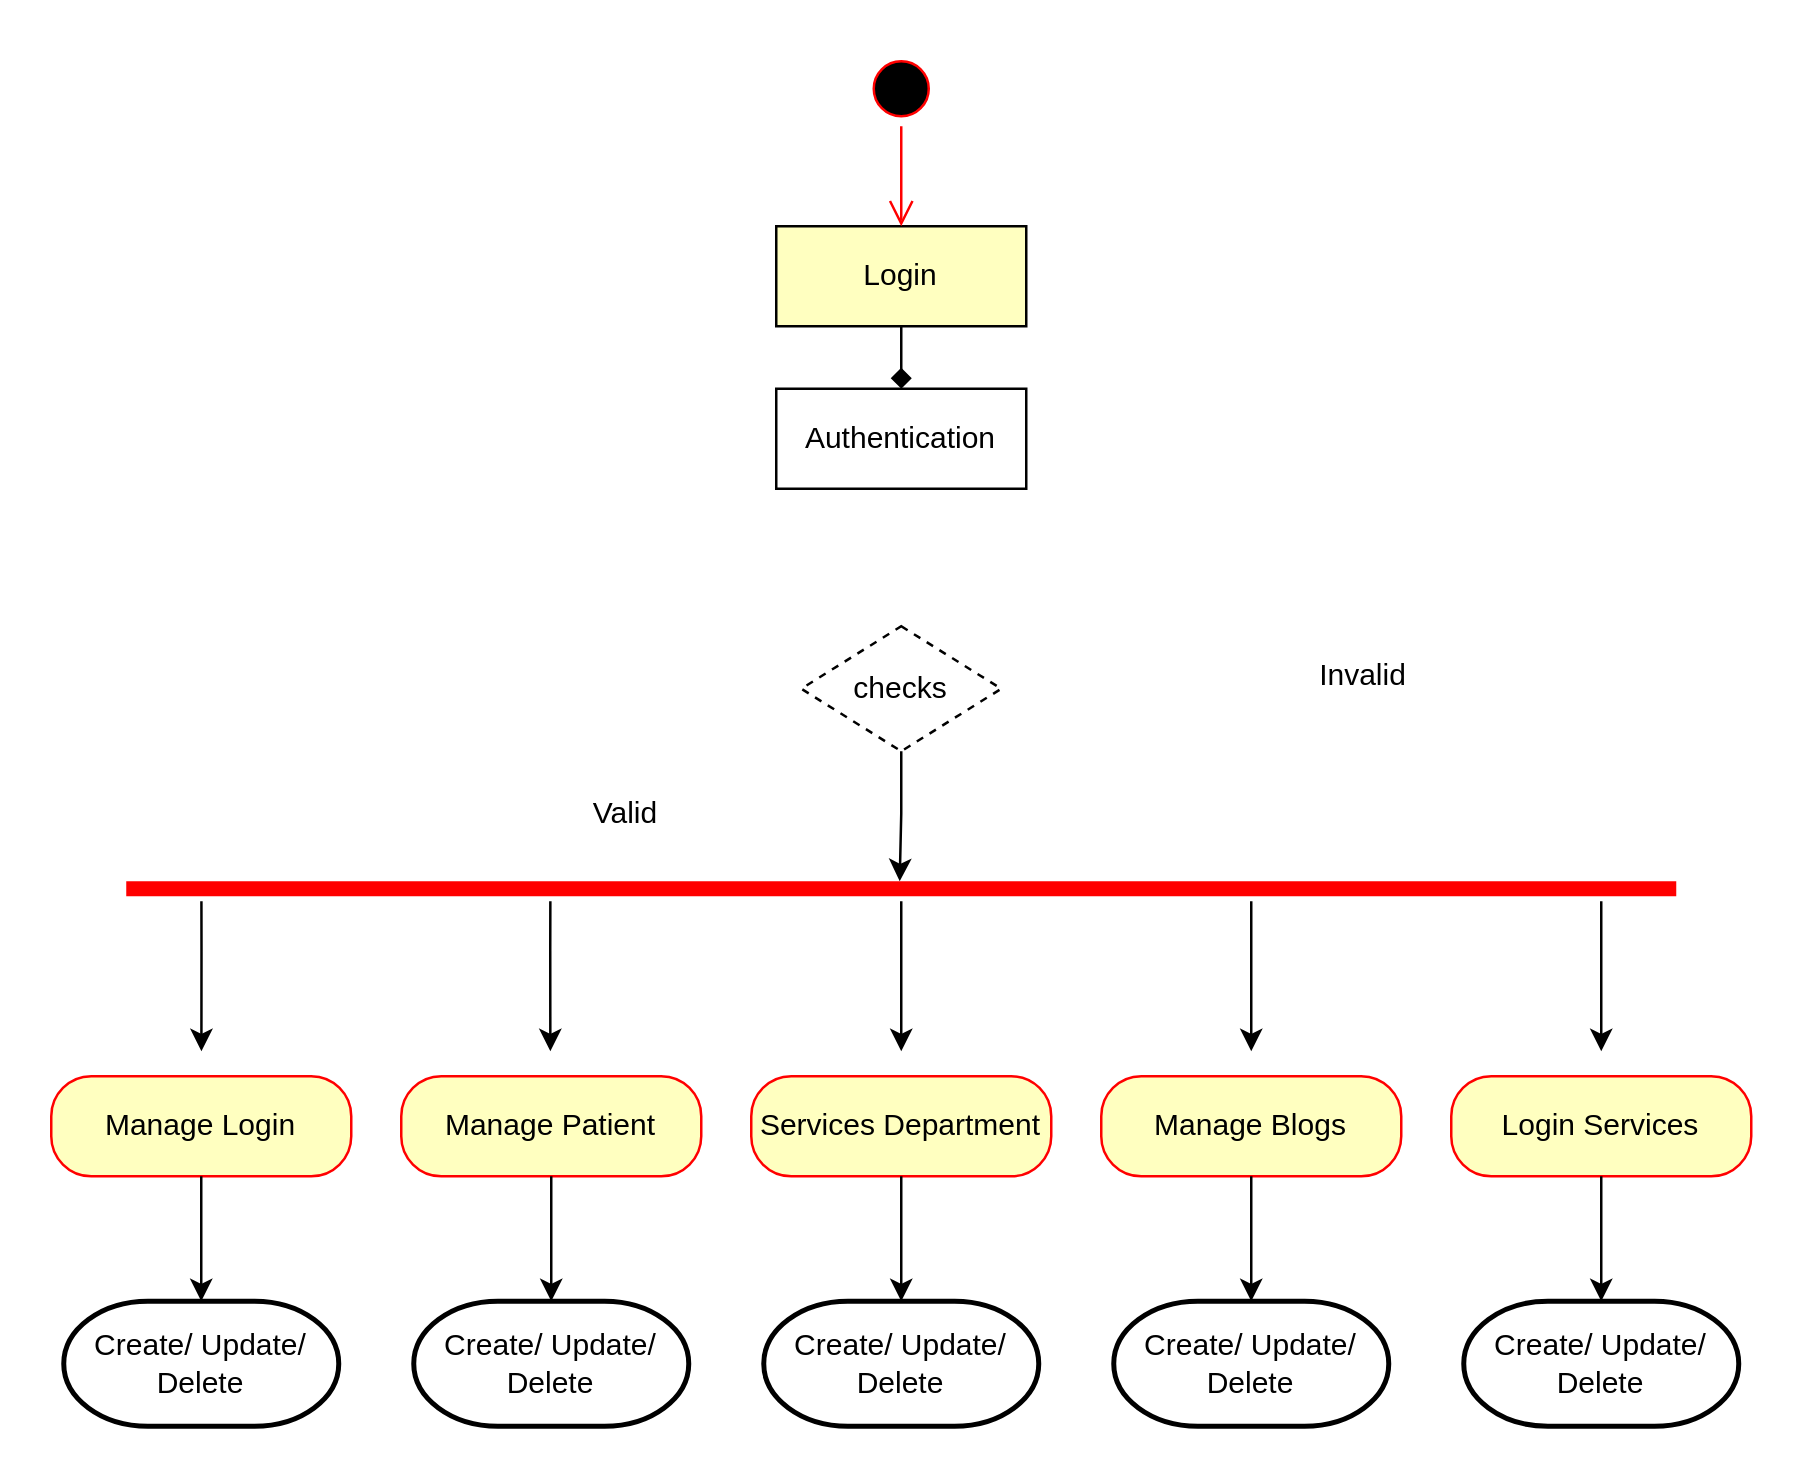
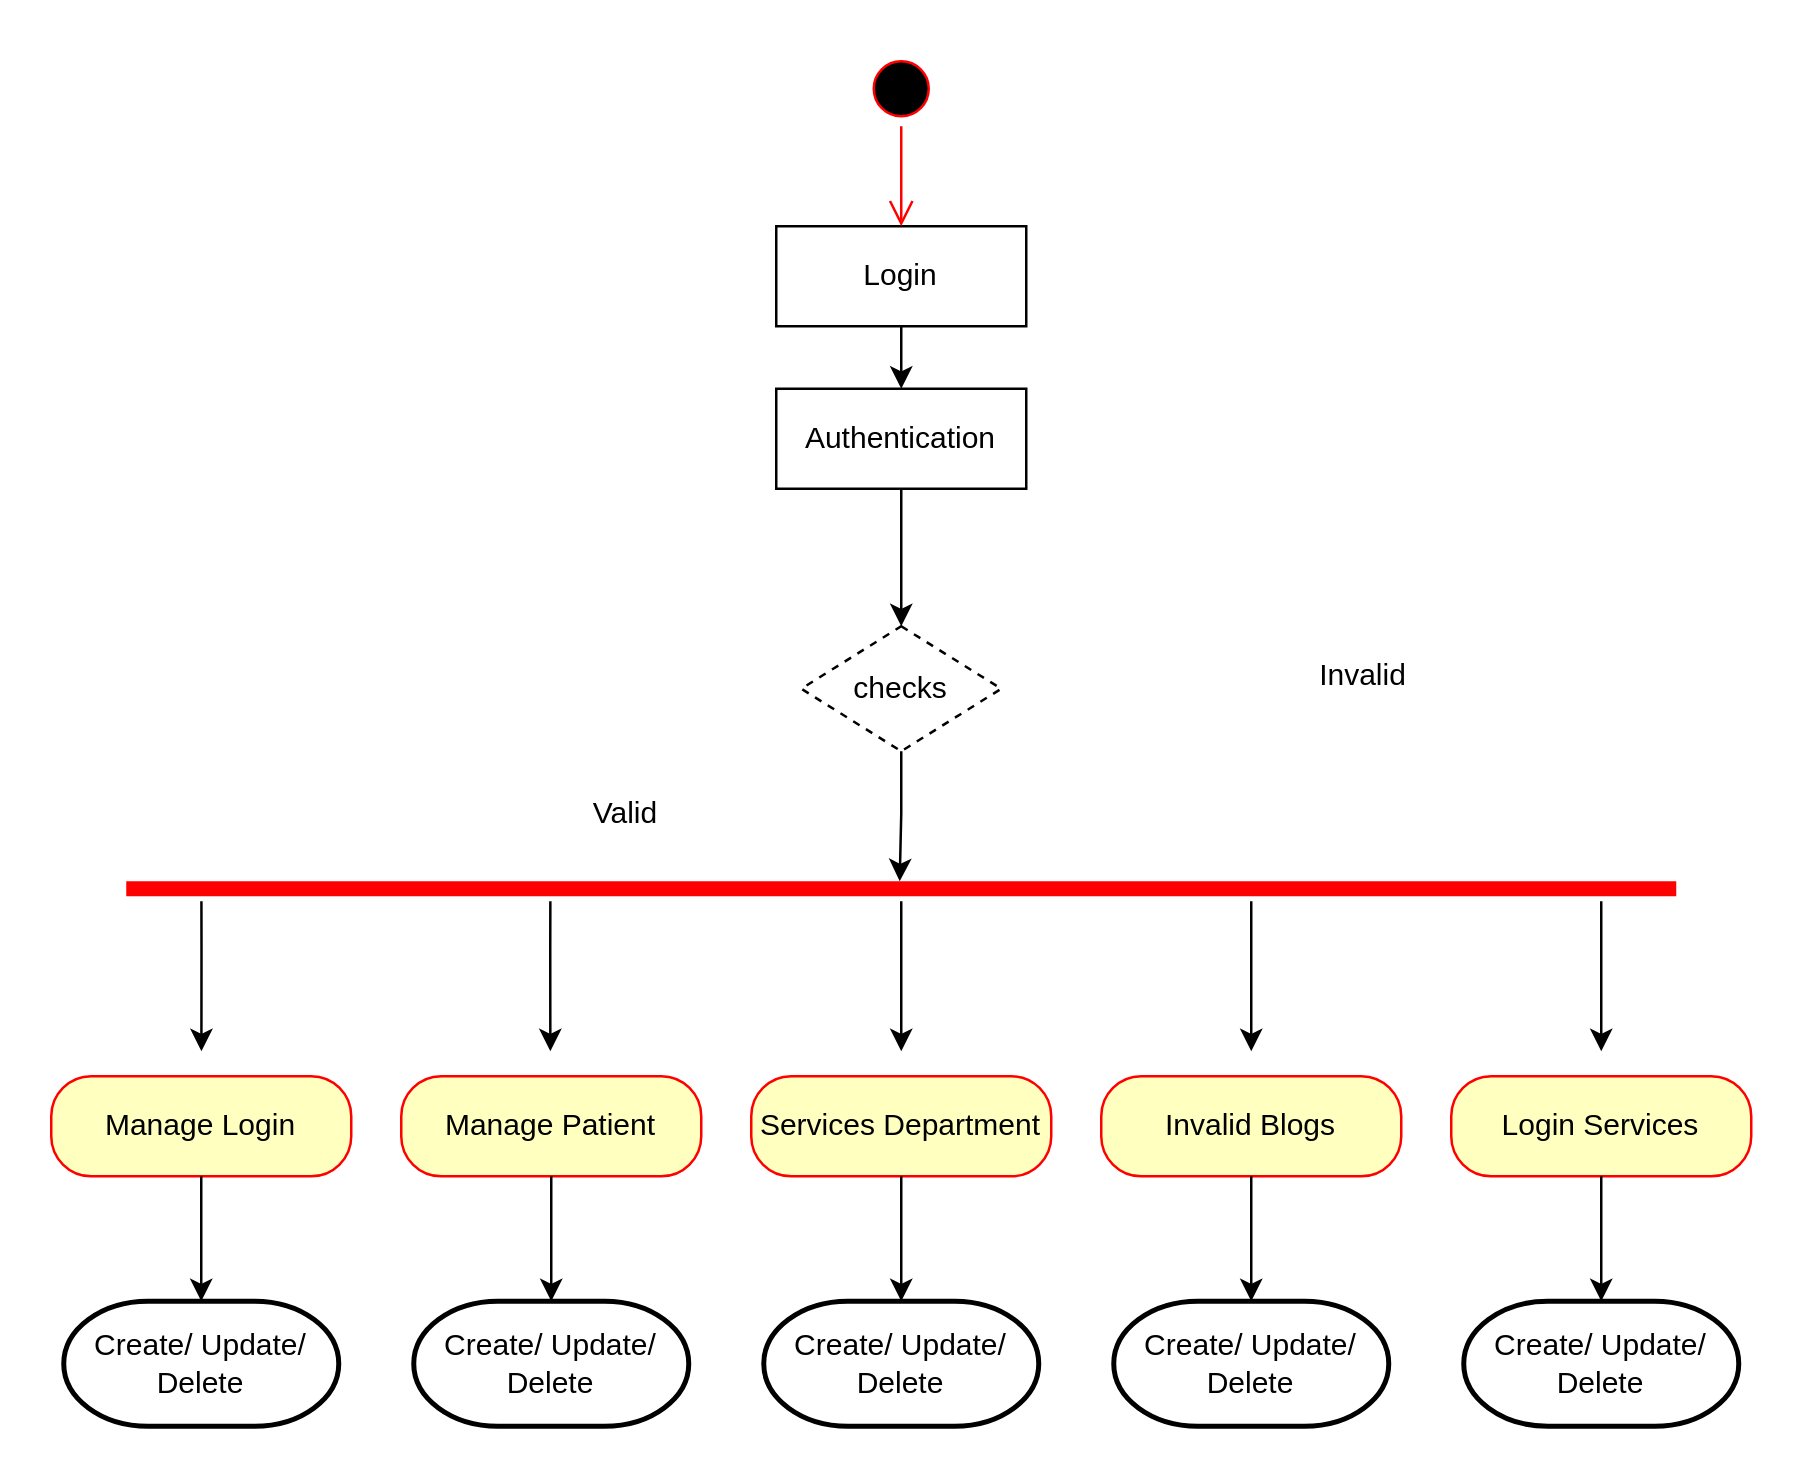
- <mxCell id="3" value="Login" style="rounded=0;whiteSpace=wrap;html=1;fillColor=#ffffc0;" vertex="1" parent="1"><mxGeometry x="310" y="90" width="100" height="40" as="geometry" /></mxCell>
+ <mxCell id="3" value="Login" style="rounded=0;whiteSpace=wrap;html=1;" vertex="1" parent="1"><mxGeometry x="310" y="90" width="100" height="40" as="geometry" /></mxCell>
- <mxCell id="2" style="edgeStyle=orthogonalEdgeStyle;rounded=0;orthogonalLoop=1;jettySize=auto;html=1;entryX=0.5;entryY=0;entryDx=0;entryDy=0;endArrow=diamond;" edge="1" parent="1" source="3" target="7"><mxGeometry relative="1" as="geometry" /></mxCell>
+ <mxCell id="2" style="edgeStyle=orthogonalEdgeStyle;rounded=0;orthogonalLoop=1;jettySize=auto;html=1;entryX=0.5;entryY=0;entryDx=0;entryDy=0;" edge="1" parent="1" source="3" target="7"><mxGeometry relative="1" as="geometry" /></mxCell>
+ <mxCell id="6" style="edgeStyle=orthogonalEdgeStyle;rounded=0;orthogonalLoop=1;jettySize=auto;html=1;entryX=0.5;entryY=0;entryDx=0;entryDy=0;" edge="1" parent="1" source="7" target="8"><mxGeometry relative="1" as="geometry" /></mxCell>
- <mxCell id="11" value="Manage Blogs" style="rounded=1;whiteSpace=wrap;html=1;arcSize=40;fontColor=#000000;fillColor=#ffffc0;strokeColor=#ff0000;" vertex="1" parent="1"><mxGeometry x="440" y="430" width="120" height="40" as="geometry" /></mxCell>
+ <mxCell id="11" value="Invalid Blogs" style="rounded=1;whiteSpace=wrap;html=1;arcSize=40;fontColor=#000000;fillColor=#ffffc0;strokeColor=#ff0000;" vertex="1" parent="1"><mxGeometry x="440" y="430" width="120" height="40" as="geometry" /></mxCell>
